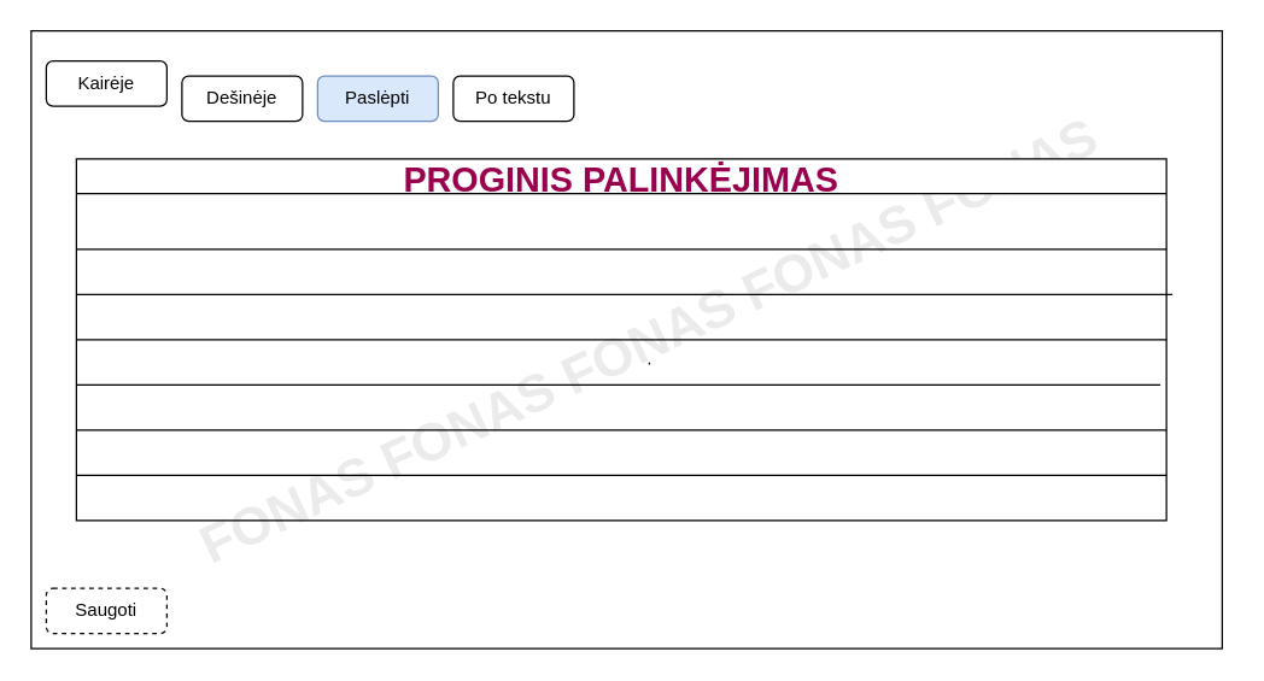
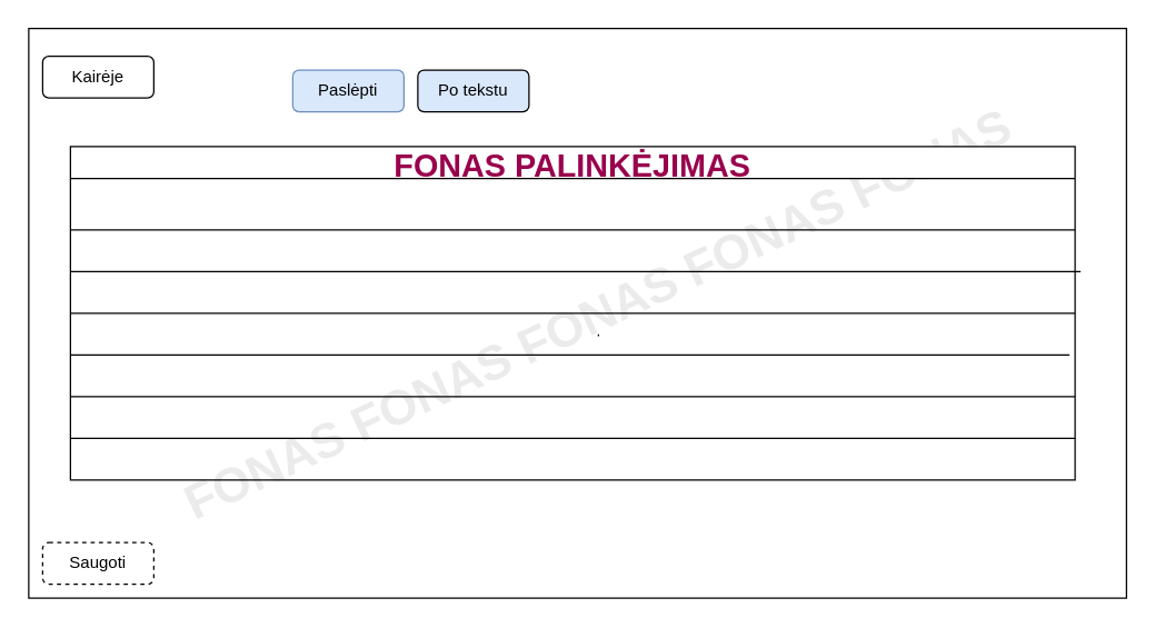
- <mxCell id="4" value="Dešinėje" style="rounded=1;whiteSpace=wrap;html=1;" parent="1" vertex="1"><mxGeometry x="120" y="50" width="80" height="30" as="geometry" /></mxCell>
- <mxCell id="6" value="Po tekstu" style="rounded=1;whiteSpace=wrap;html=1;" parent="1" vertex="1"><mxGeometry x="300" y="50" width="80" height="30" as="geometry" /></mxCell>
+ <mxCell id="6" value="Po tekstu" style="rounded=1;whiteSpace=wrap;html=1;fillColor=#dae8fc;" parent="1" vertex="1"><mxGeometry x="300" y="50" width="80" height="30" as="geometry" /></mxCell>
- <mxCell id="9" value="PROGINIS PALINKĖJIMAS" style="swimlane;fontSize=23;fontColor=#99004D;" parent="1" vertex="1"><mxGeometry x="50" y="105" width="723" height="240" as="geometry" /></mxCell>
+ <mxCell id="9" value="FONAS PALINKĖJIMAS" style="swimlane;fontSize=23;fontColor=#99004D;" parent="1" vertex="1"><mxGeometry x="50" y="105" width="723" height="240" as="geometry" /></mxCell>
